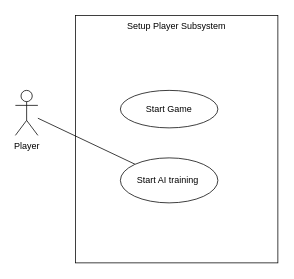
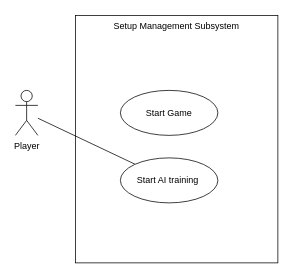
- <mxCell id="2" value="Setup Player Subsystem" style="rounded=0;whiteSpace=wrap;html=1;verticalAlign=top;" vertex="1" parent="1"><mxGeometry x="100" y="20" width="270" height="330" as="geometry" /></mxCell>
+ <mxCell id="2" value="Setup Management Subsystem" style="rounded=0;whiteSpace=wrap;html=1;verticalAlign=top;" vertex="1" parent="1"><mxGeometry x="100" y="20" width="270" height="330" as="geometry" /></mxCell>
- <mxCell id="5" value="Start Game" style="ellipse;whiteSpace=wrap;html=1;" vertex="1" parent="1"><mxGeometry x="160" y="120" width="130" height="50" as="geometry" /></mxCell>
+ <mxCell id="5" value="Start Game" style="ellipse;whiteSpace=wrap;html=1;" vertex="1" parent="1"><mxGeometry x="160" y="120" width="130" height="60" as="geometry" /></mxCell>
